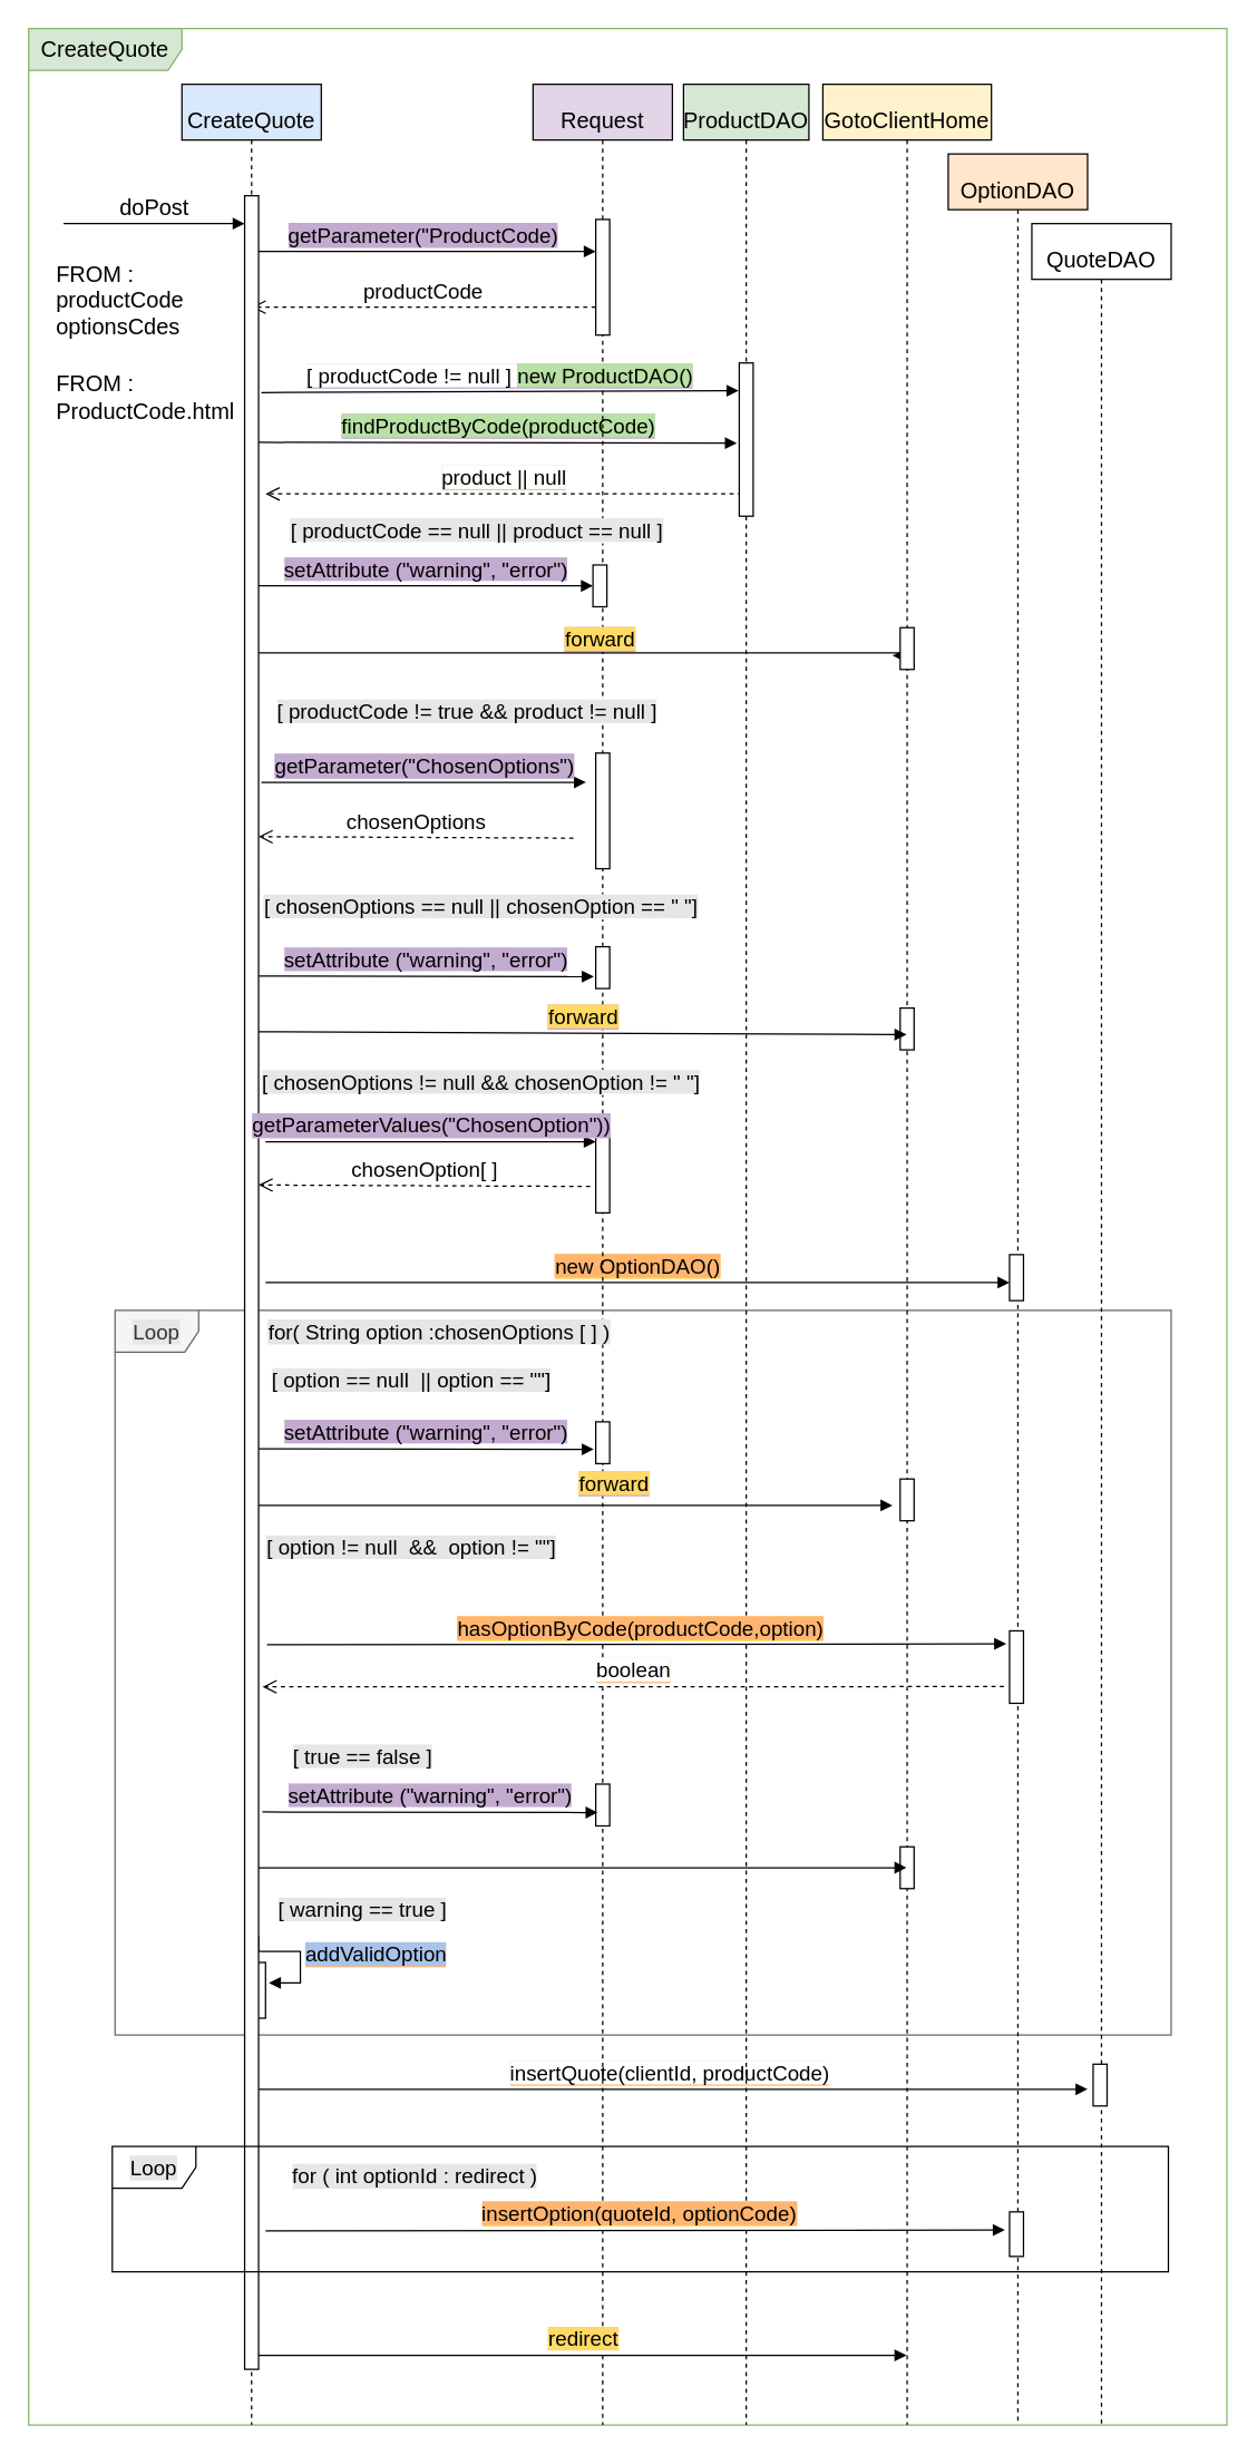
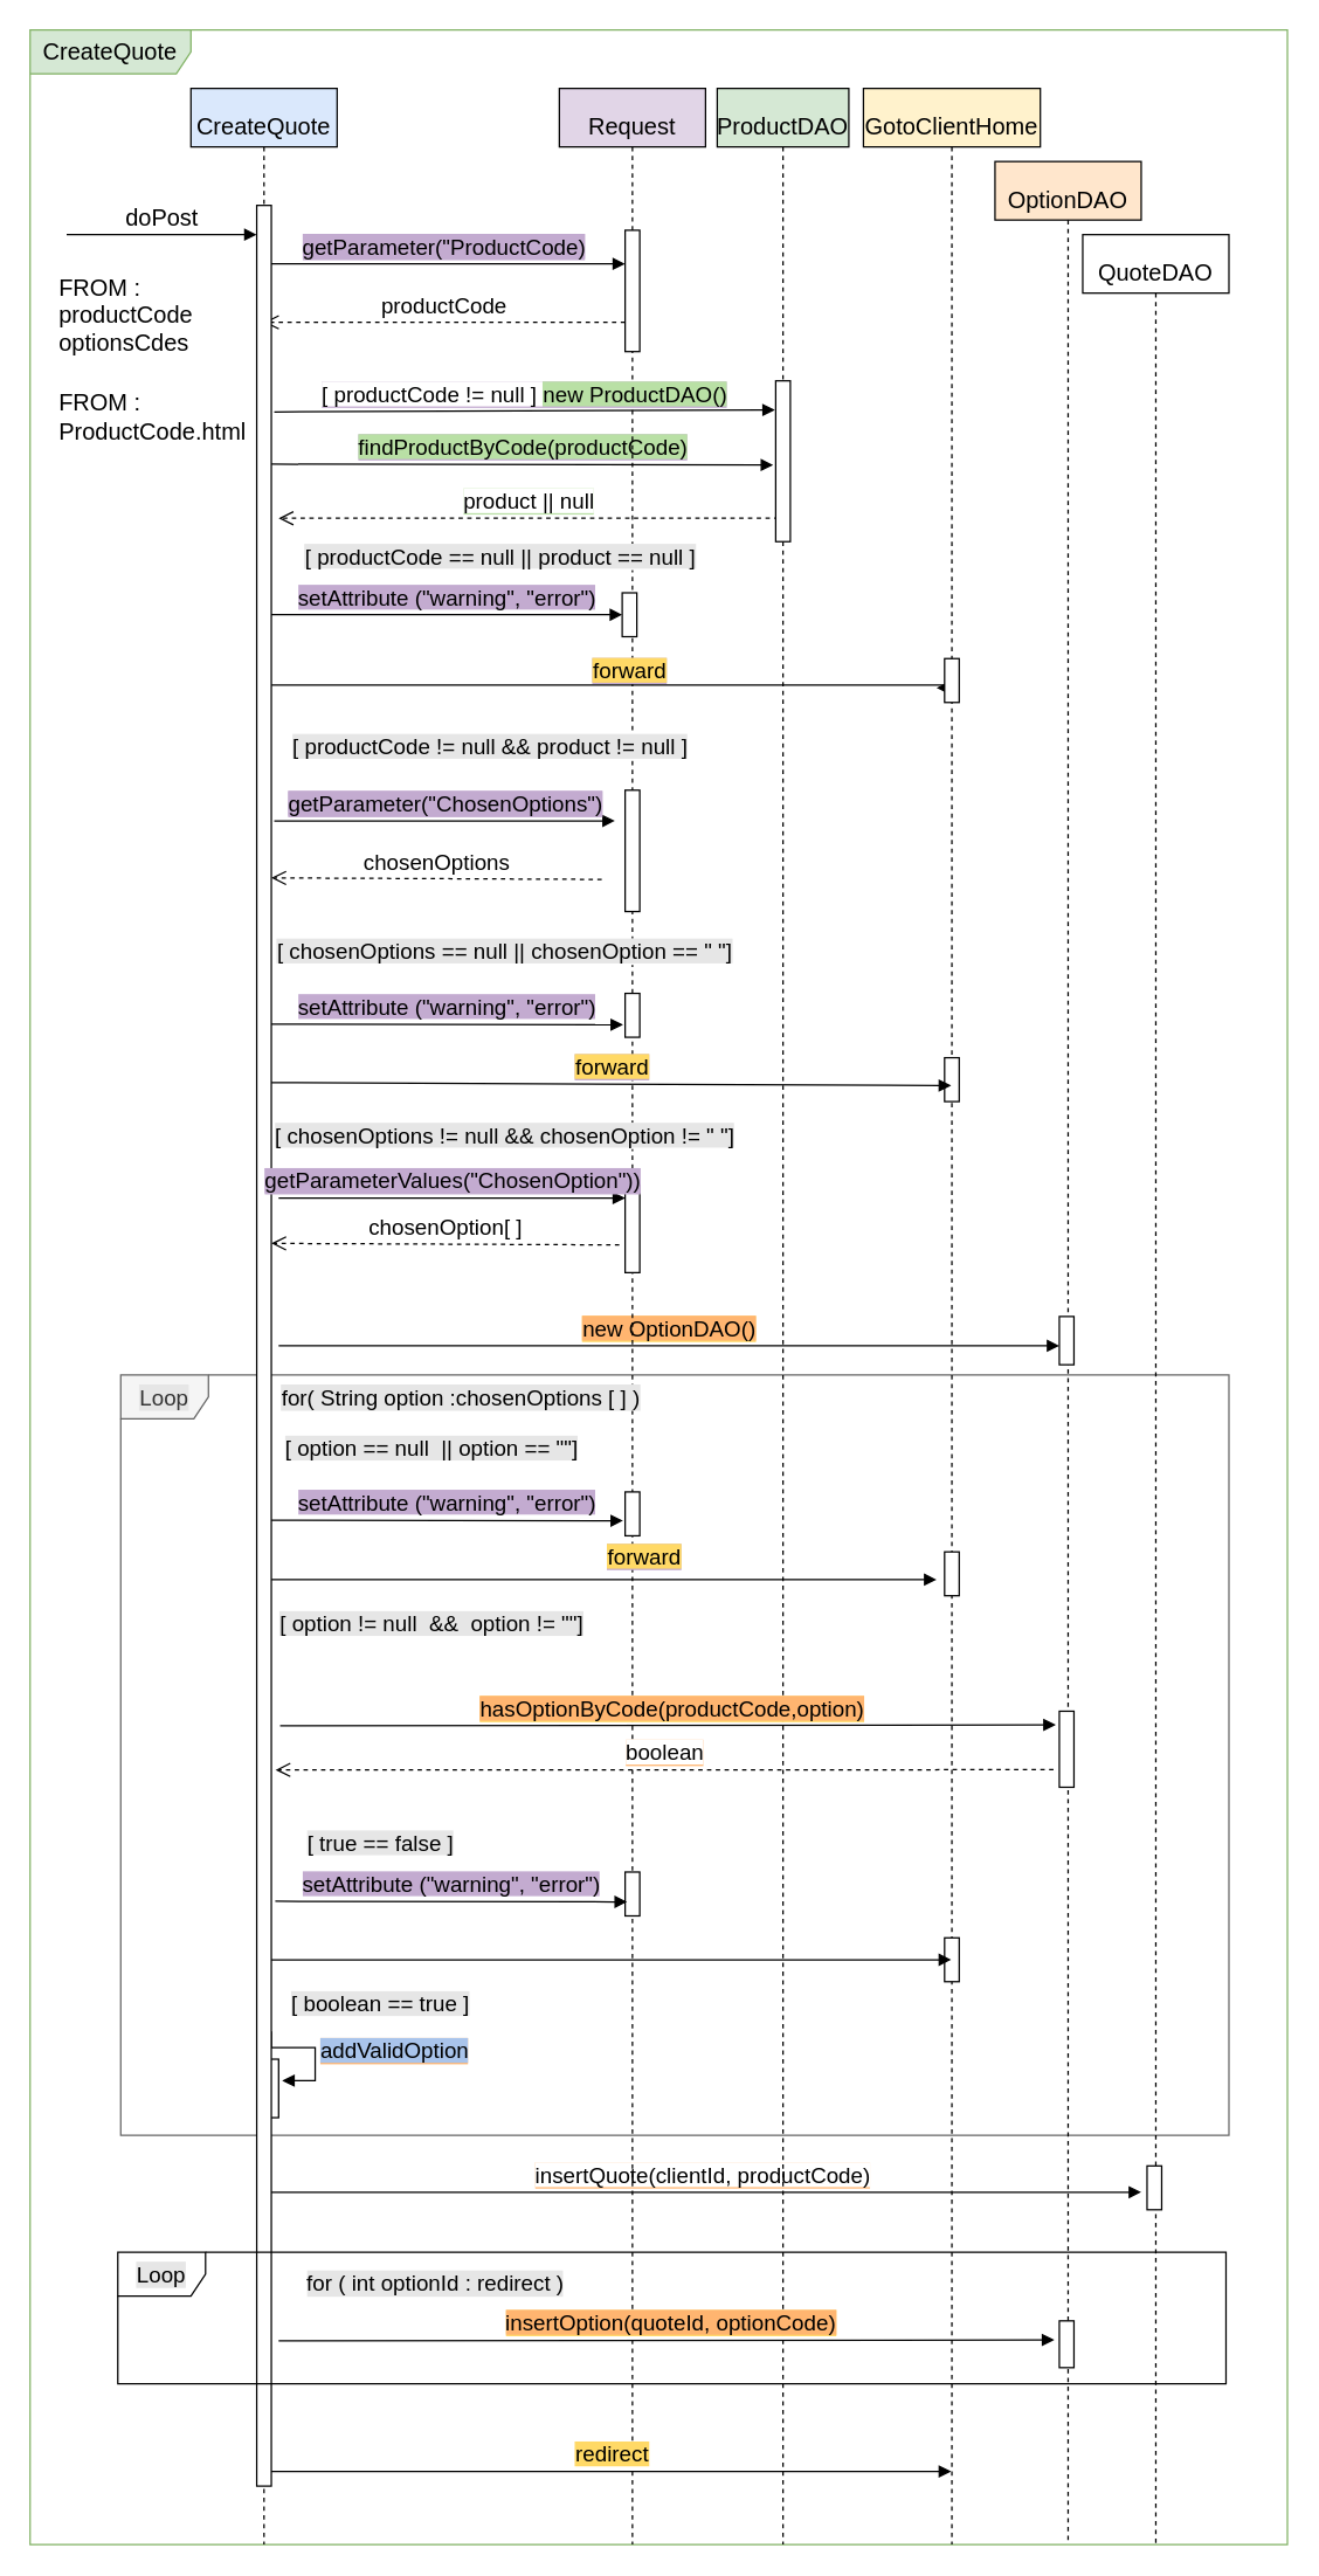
- <mxCell id="41" value="&lt;span style=&quot;background-color: rgb(230, 230, 230);&quot;&gt;[ productCode != true &amp;amp;&amp;amp; product != null ]&lt;/span&gt;" style="text;html=1;strokeColor=none;fillColor=none;align=center;verticalAlign=middle;whiteSpace=wrap;rounded=0;labelBackgroundColor=#FFFFFF;fontSize=15;fontColor=#000000;" vertex="1" parent="1"><mxGeometry x="175" y="500" width="320" height="20" as="geometry" /></mxCell>
+ <mxCell id="41" value="&lt;span style=&quot;background-color: rgb(230, 230, 230);&quot;&gt;[ productCode != null &amp;amp;&amp;amp; product != null ]&lt;/span&gt;" style="text;html=1;strokeColor=none;fillColor=none;align=center;verticalAlign=middle;whiteSpace=wrap;rounded=0;labelBackgroundColor=#FFFFFF;fontSize=15;fontColor=#000000;" vertex="1" parent="1"><mxGeometry x="175" y="500" width="320" height="20" as="geometry" /></mxCell>
- <mxCell id="60" value="&lt;span style=&quot;background-color: rgb(230, 230, 230);&quot;&gt;[ warning == true ]&lt;/span&gt;" style="text;html=1;strokeColor=none;fillColor=none;align=center;verticalAlign=middle;whiteSpace=wrap;rounded=0;labelBackgroundColor=#FFFFFF;fontSize=15;fontColor=#000000;" vertex="1" parent="1"><mxGeometry x="190" y="1360" width="140" height="20" as="geometry" /></mxCell>
+ <mxCell id="60" value="&lt;span style=&quot;background-color: rgb(230, 230, 230);&quot;&gt;[ boolean == true ]&lt;/span&gt;" style="text;html=1;strokeColor=none;fillColor=none;align=center;verticalAlign=middle;whiteSpace=wrap;rounded=0;labelBackgroundColor=#FFFFFF;fontSize=15;fontColor=#000000;" vertex="1" parent="1"><mxGeometry x="190" y="1360" width="140" height="20" as="geometry" /></mxCell>
